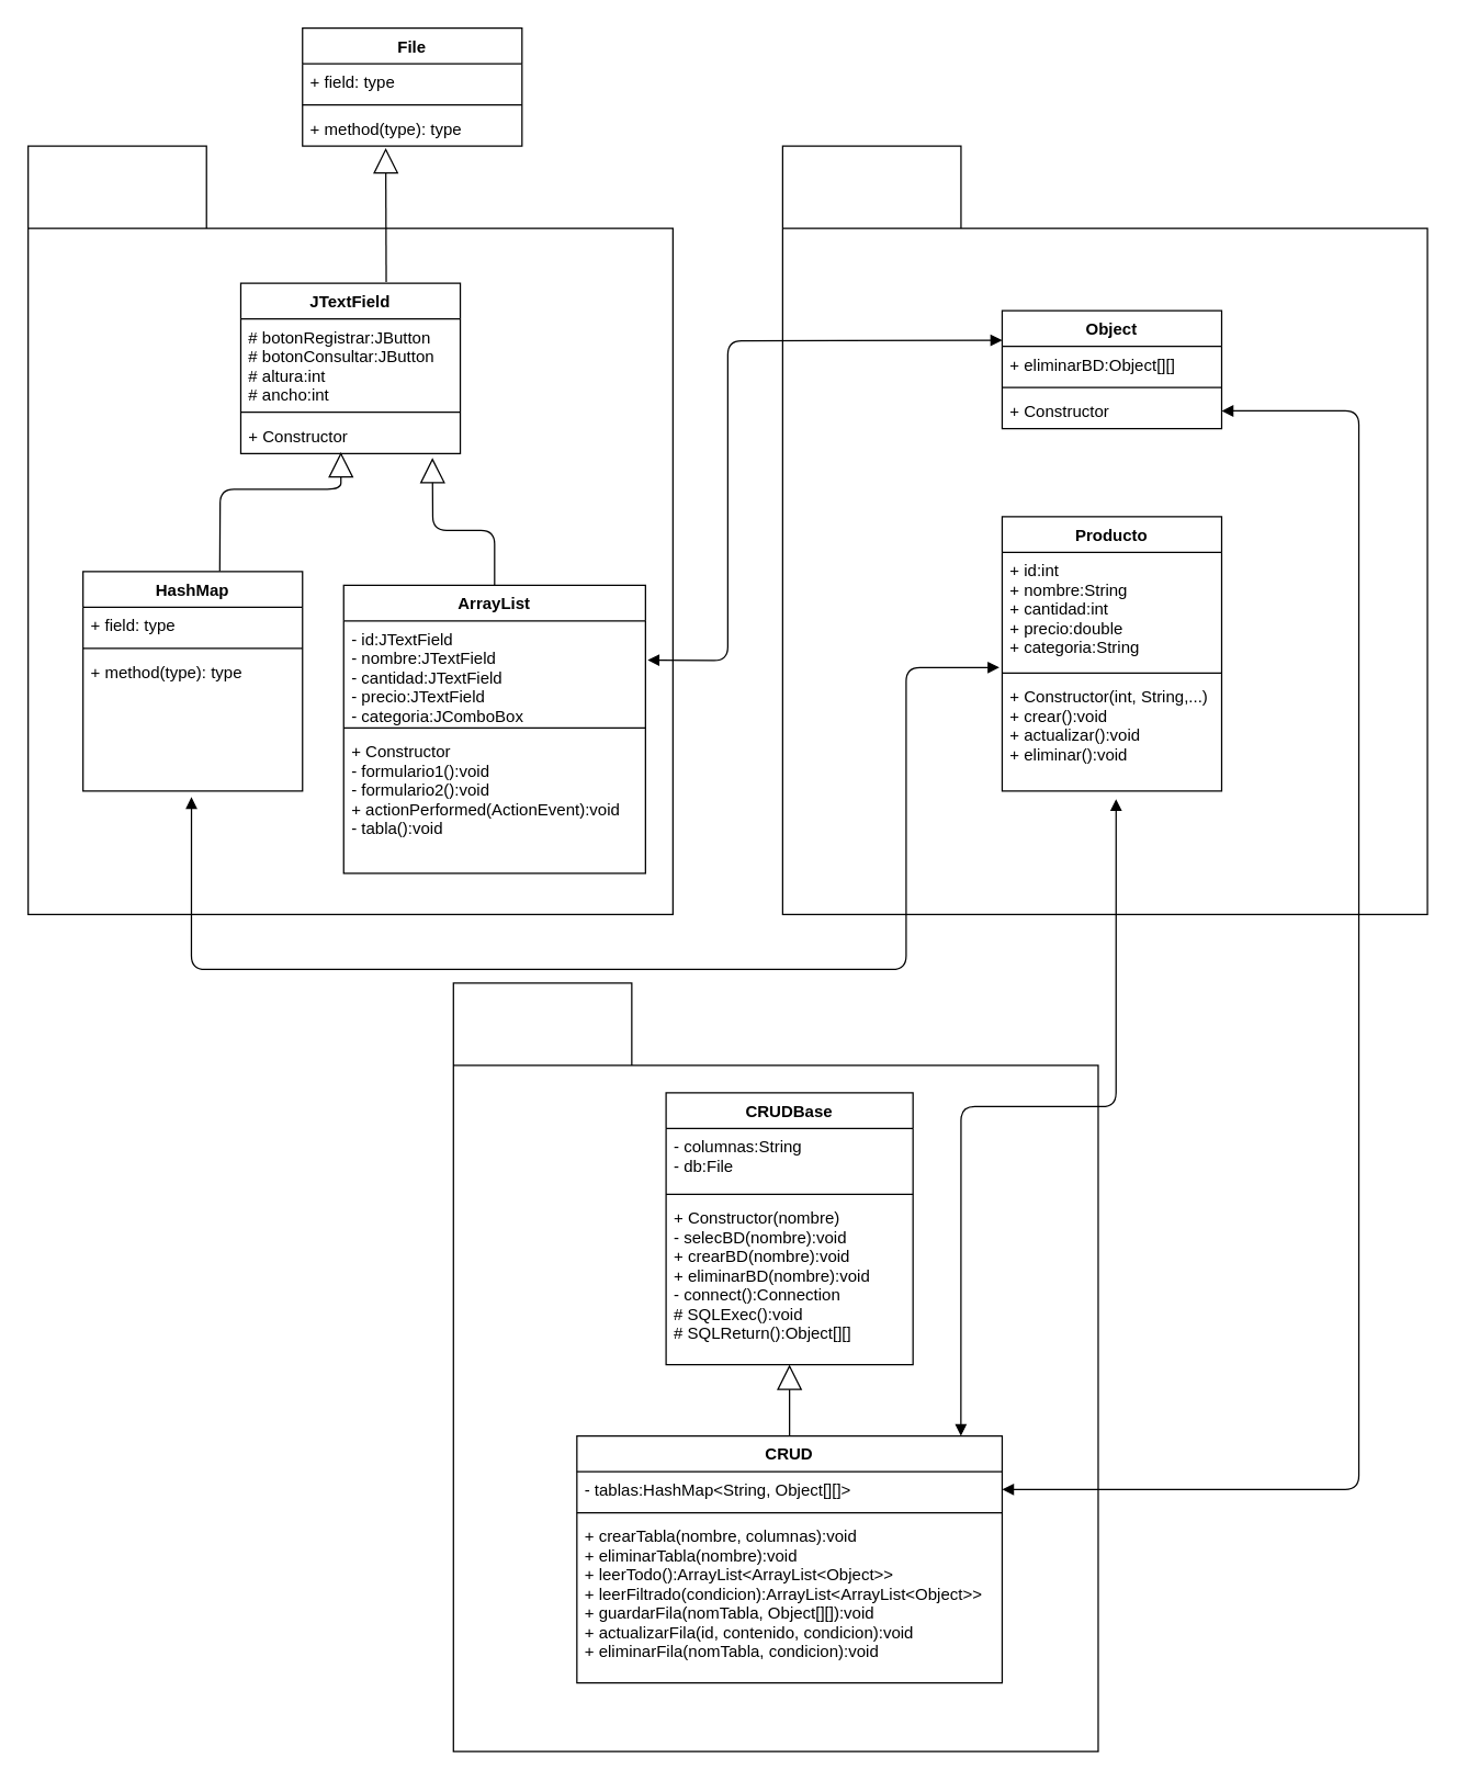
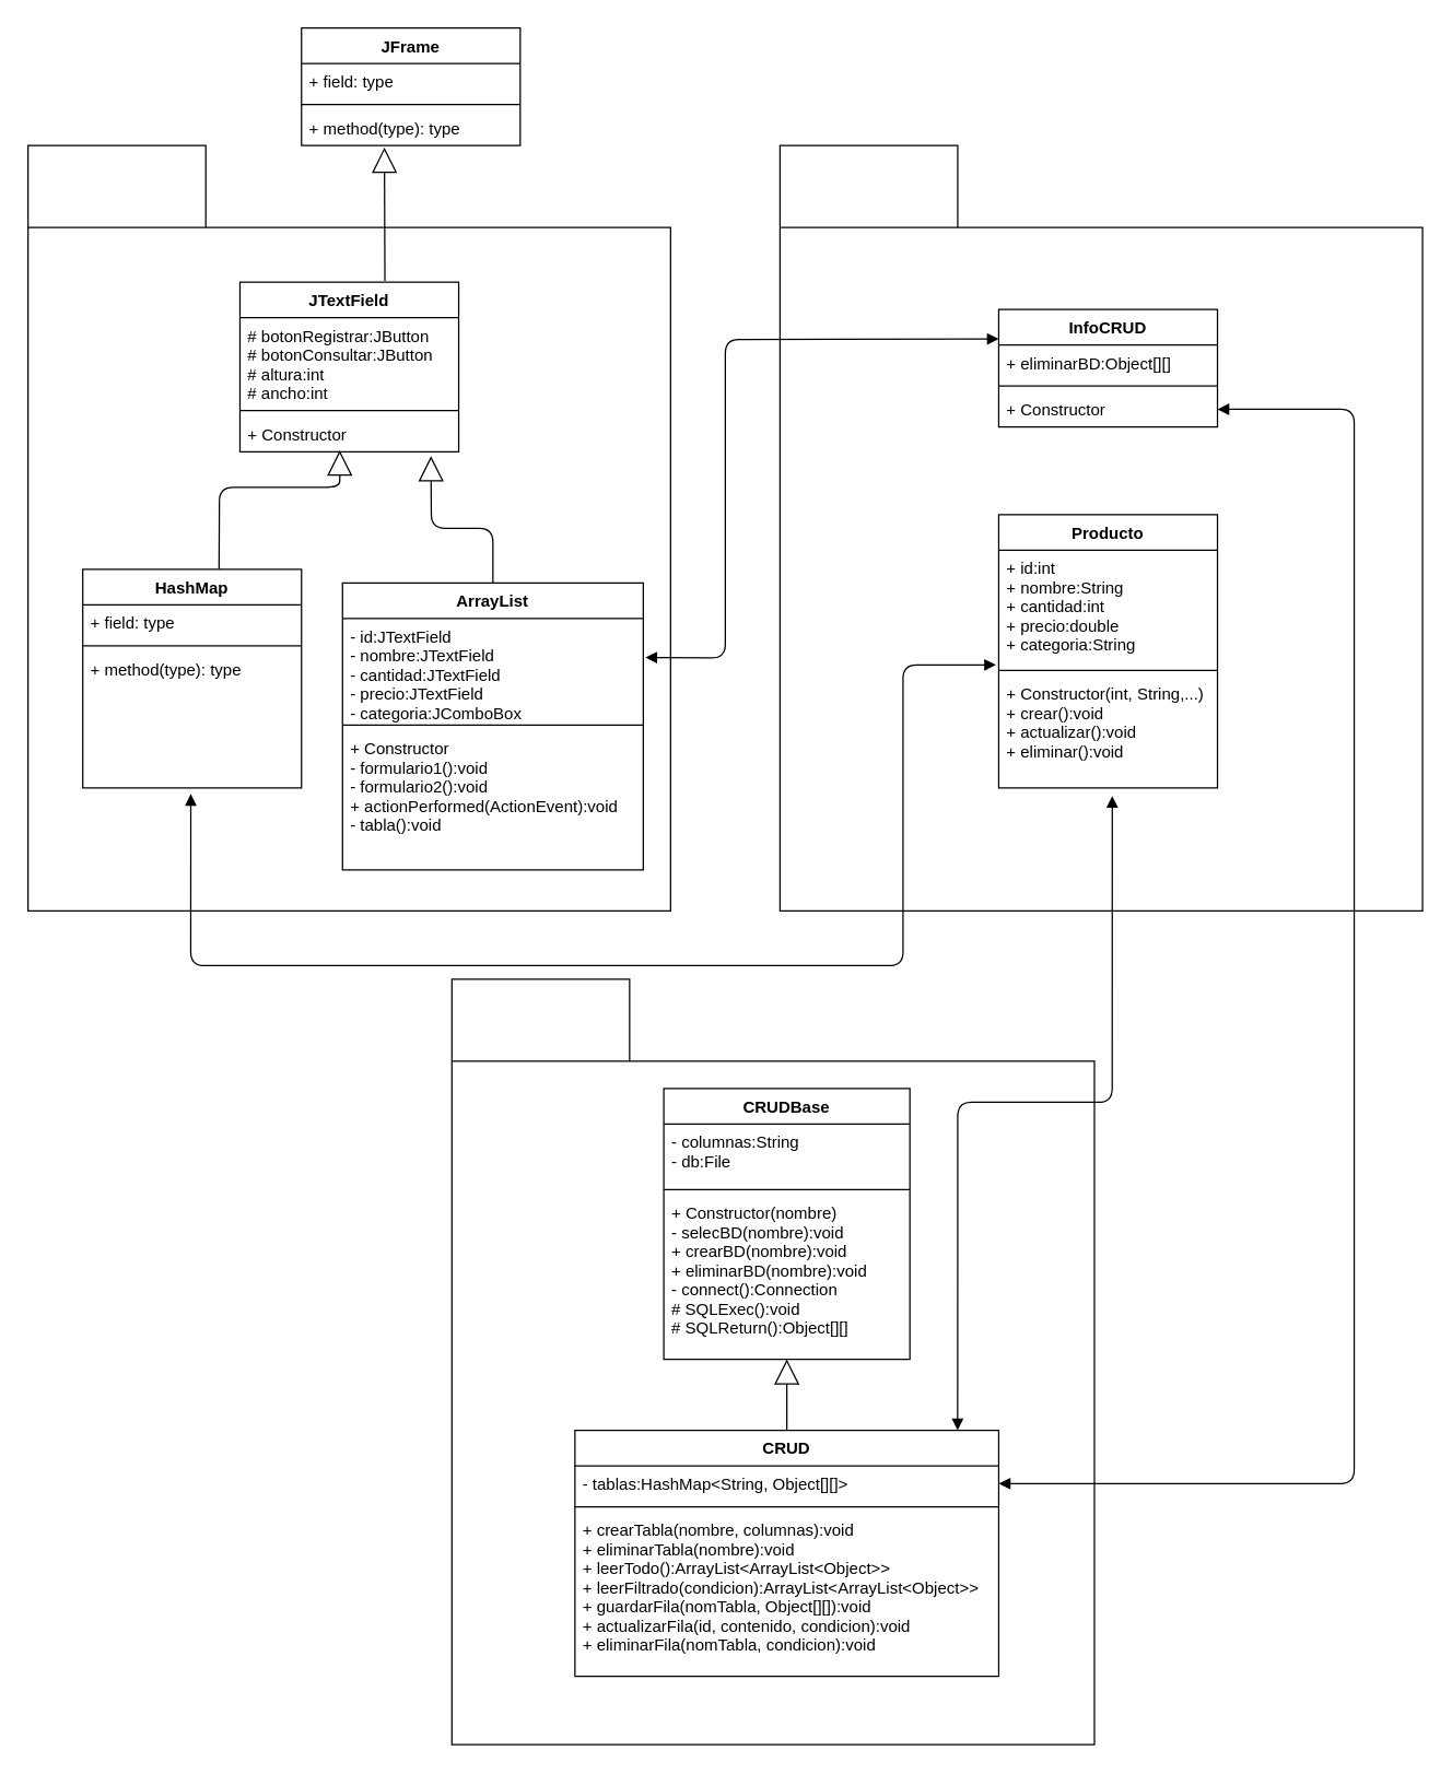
- <mxCell id="19" value="File" style="swimlane;fontStyle=1;align=center;verticalAlign=top;childLayout=stackLayout;horizontal=1;startSize=26;horizontalStack=0;resizeParent=1;resizeParentMax=0;resizeLast=0;collapsible=1;marginBottom=0;" parent="1" vertex="1"><mxGeometry x="220" y="20" width="160" height="86" as="geometry" /></mxCell>
+ <mxCell id="19" value="JFrame" style="swimlane;fontStyle=1;align=center;verticalAlign=top;childLayout=stackLayout;horizontal=1;startSize=26;horizontalStack=0;resizeParent=1;resizeParentMax=0;resizeLast=0;collapsible=1;marginBottom=0;" parent="1" vertex="1"><mxGeometry x="220" y="20" width="160" height="86" as="geometry" /></mxCell>
- <mxCell id="39" value="Object" style="swimlane;fontStyle=1;align=center;verticalAlign=top;childLayout=stackLayout;horizontal=1;startSize=26;horizontalStack=0;resizeParent=1;resizeParentMax=0;resizeLast=0;collapsible=1;marginBottom=0;" parent="1" vertex="1"><mxGeometry x="730" y="226" width="160" height="86" as="geometry" /></mxCell>
+ <mxCell id="39" value="InfoCRUD" style="swimlane;fontStyle=1;align=center;verticalAlign=top;childLayout=stackLayout;horizontal=1;startSize=26;horizontalStack=0;resizeParent=1;resizeParentMax=0;resizeLast=0;collapsible=1;marginBottom=0;" parent="1" vertex="1"><mxGeometry x="730" y="226" width="160" height="86" as="geometry" /></mxCell>
